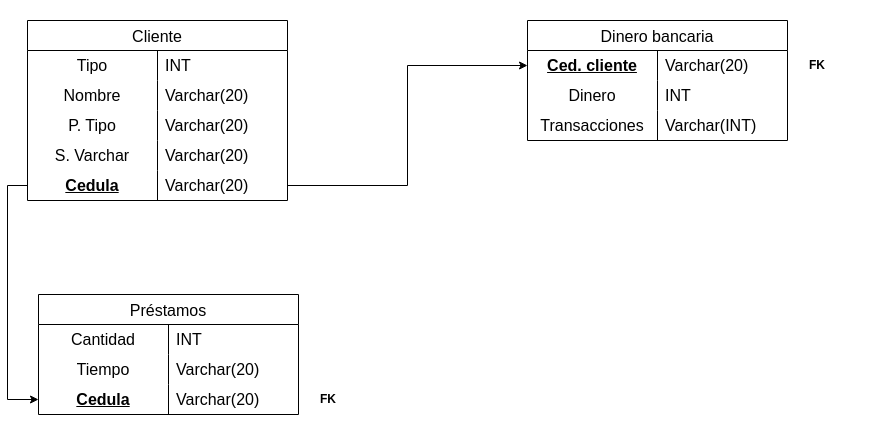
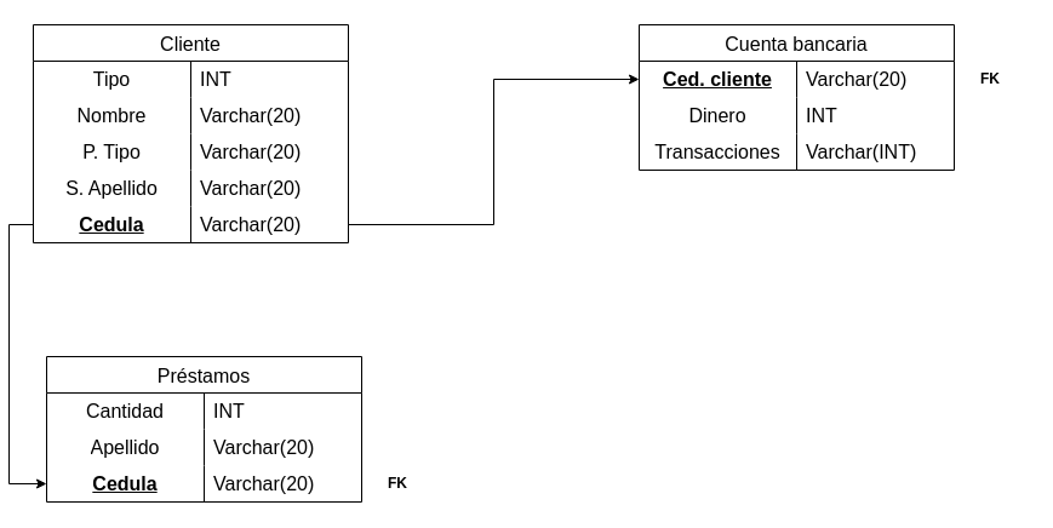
- <mxCell id="18" value="Dinero bancaria" style="shape=table;startSize=30;container=1;collapsible=0;childLayout=tableLayout;fixedRows=1;rowLines=0;fontStyle=0;strokeColor=default;fontSize=16;" vertex="1" parent="1"><mxGeometry x="520" y="20" width="260" height="120" as="geometry" /></mxCell>
+ <mxCell id="18" value="Cuenta bancaria" style="shape=table;startSize=30;container=1;collapsible=0;childLayout=tableLayout;fixedRows=1;rowLines=0;fontStyle=0;strokeColor=default;fontSize=16;" vertex="1" parent="1"><mxGeometry x="520" y="20" width="260" height="120" as="geometry" /></mxCell>
- <mxCell id="13" value="S. Varchar" style="shape=partialRectangle;html=1;whiteSpace=wrap;connectable=0;fillColor=none;top=0;left=0;bottom=0;right=0;overflow=hidden;pointerEvents=1;strokeColor=inherit;fontSize=16;" vertex="1" parent="12"><mxGeometry width="130" height="30" as="geometry"><mxRectangle width="130" height="30" as="alternateBounds" /></mxGeometry></mxCell>
+ <mxCell id="13" value="S. Apellido" style="shape=partialRectangle;html=1;whiteSpace=wrap;connectable=0;fillColor=none;top=0;left=0;bottom=0;right=0;overflow=hidden;pointerEvents=1;strokeColor=inherit;fontSize=16;" vertex="1" parent="12"><mxGeometry width="130" height="30" as="geometry"><mxRectangle width="130" height="30" as="alternateBounds" /></mxGeometry></mxCell>
- <mxCell id="34" value="Tiempo" style="shape=partialRectangle;html=1;whiteSpace=wrap;connectable=0;fillColor=none;top=0;left=0;bottom=0;right=0;overflow=hidden;pointerEvents=1;strokeColor=inherit;fontSize=16;" vertex="1" parent="33"><mxGeometry width="130" height="30" as="geometry"><mxRectangle width="130" height="30" as="alternateBounds" /></mxGeometry></mxCell>
+ <mxCell id="34" value="Apellido" style="shape=partialRectangle;html=1;whiteSpace=wrap;connectable=0;fillColor=none;top=0;left=0;bottom=0;right=0;overflow=hidden;pointerEvents=1;strokeColor=inherit;fontSize=16;" vertex="1" parent="33"><mxGeometry width="130" height="30" as="geometry"><mxRectangle width="130" height="30" as="alternateBounds" /></mxGeometry></mxCell>
